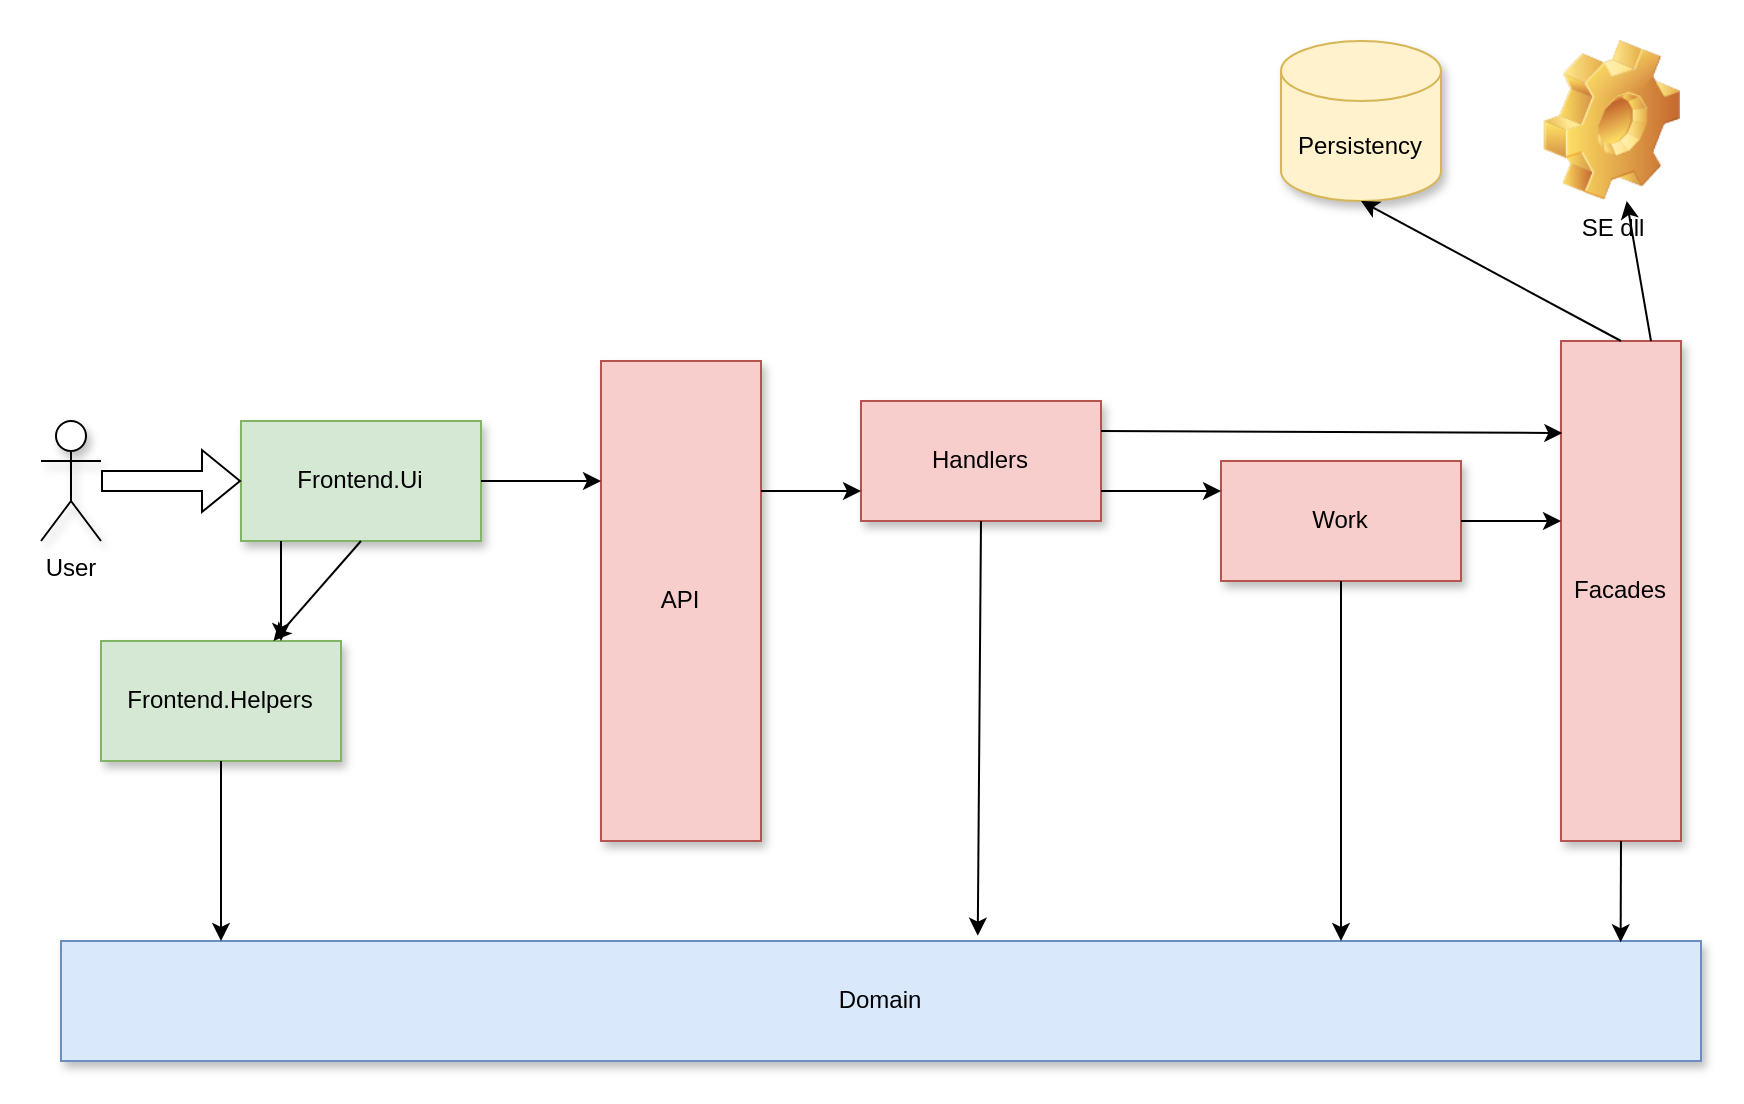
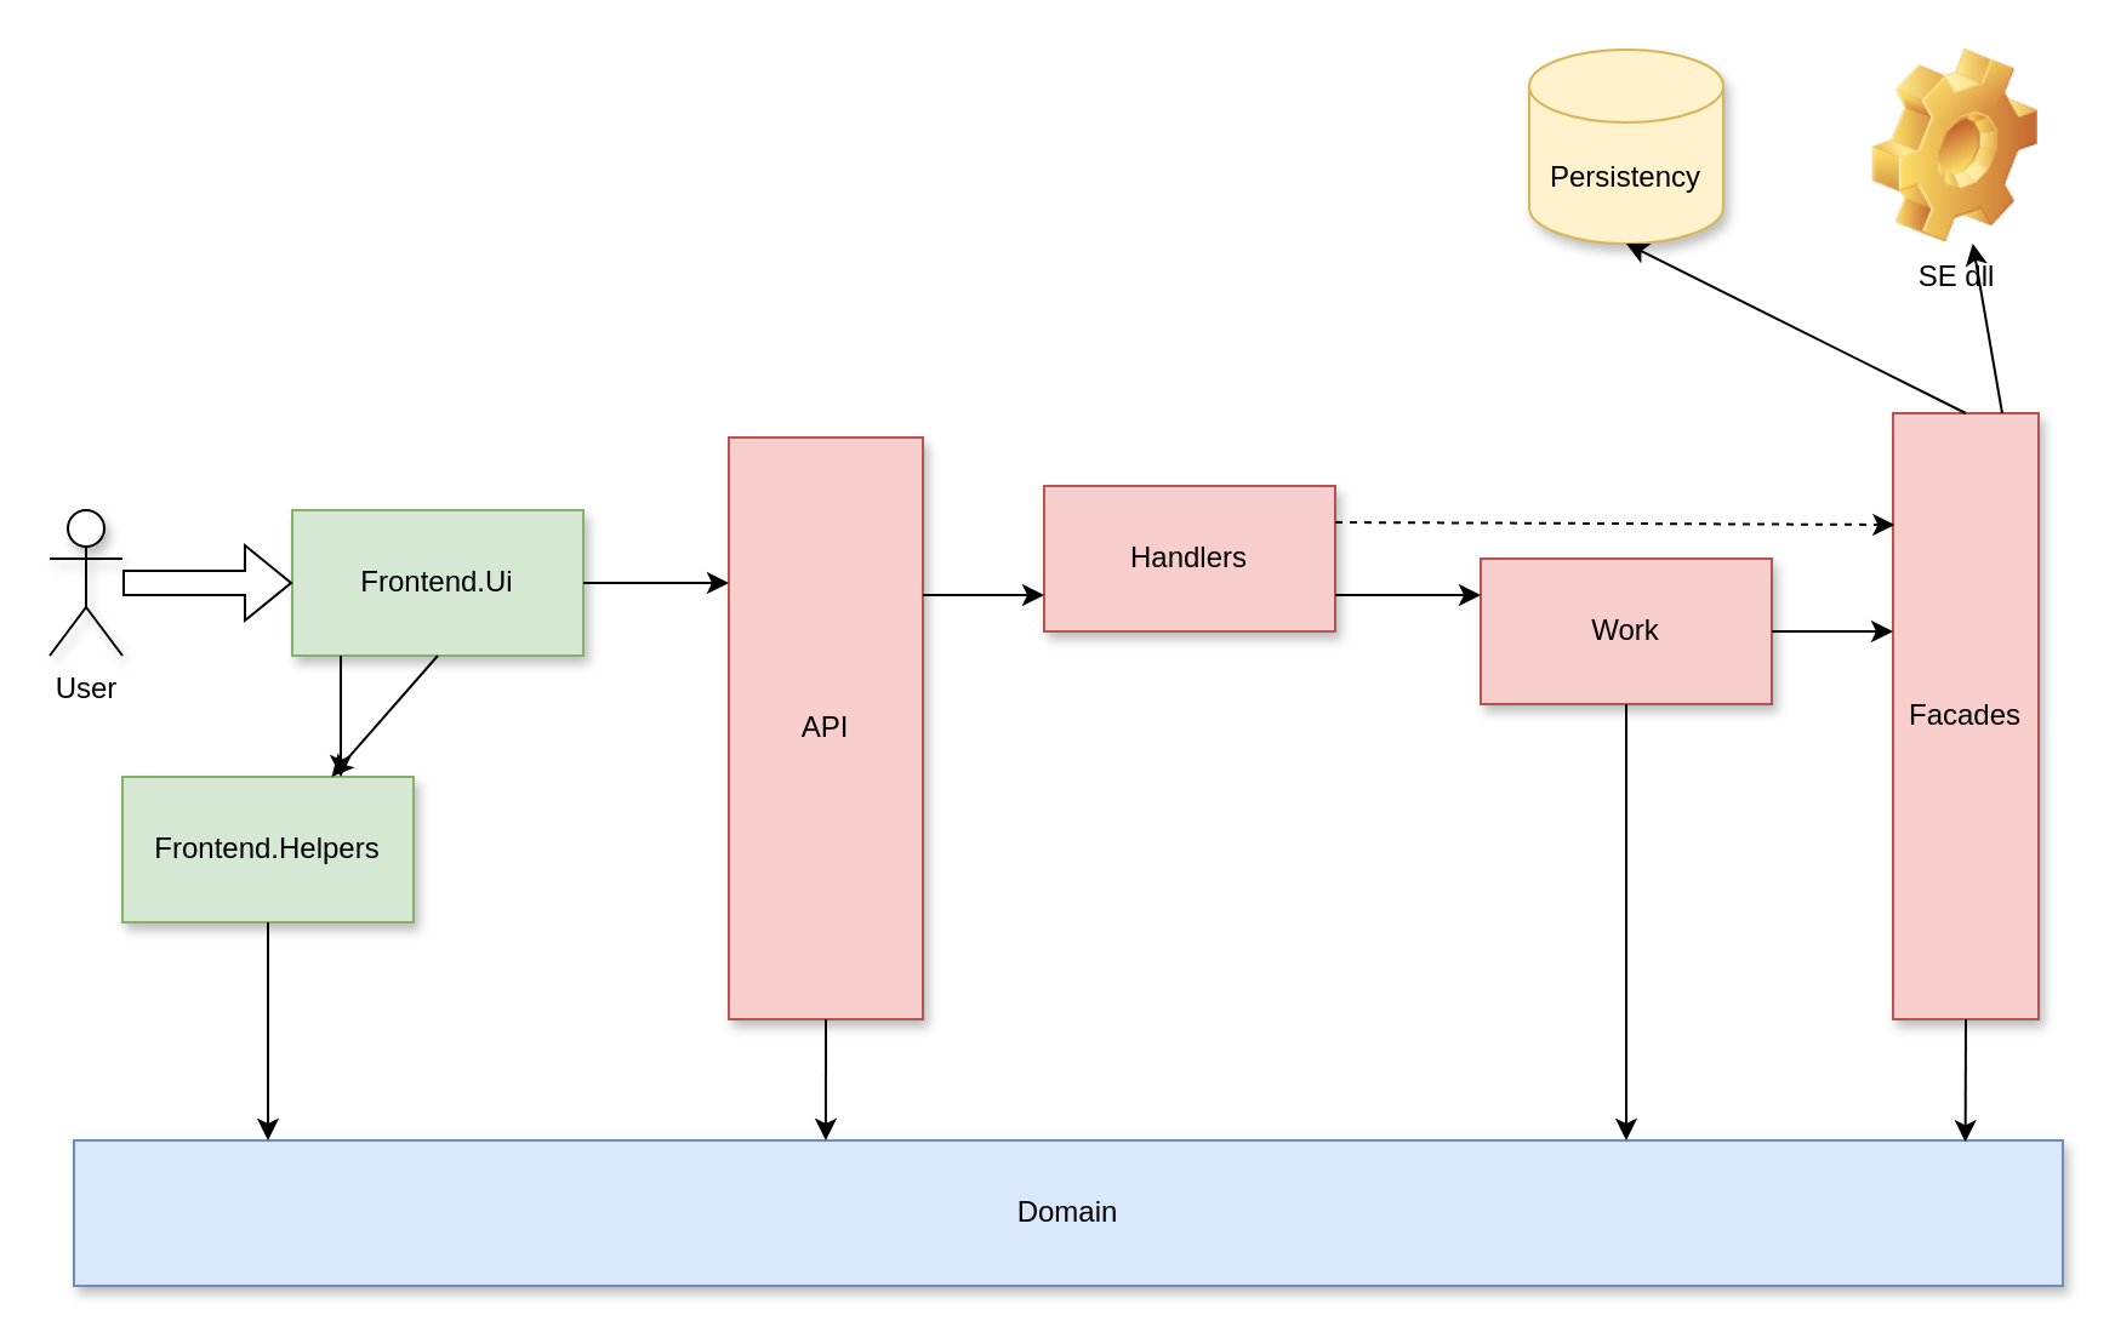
- <mxCell id="21" value="Persistency" style="shape=cylinder3;whiteSpace=wrap;html=1;boundedLbl=1;backgroundOutline=1;size=15;fillColor=#fff2cc;strokeColor=#d6b656;shadow=1;" vertex="1" parent="1"><mxGeometry x="640" y="20" width="80" height="80" as="geometry" /></mxCell>
+ <mxCell id="21" value="Persistency" style="shape=cylinder3;whiteSpace=wrap;html=1;boundedLbl=1;backgroundOutline=1;size=15;fillColor=#fff2cc;strokeColor=#d6b656;shadow=1;" vertex="1" parent="1"><mxGeometry x="630" y="20" width="80" height="80" as="geometry" /></mxCell>
- <mxCell id="19" value="" style="endArrow=classic;html=1;rounded=0;exitX=1;exitY=0.25;exitDx=0;exitDy=0;entryX=0.011;entryY=0.184;entryDx=0;entryDy=0;entryPerimeter=0;" edge="1" parent="1" source="6" target="8"><mxGeometry width="50" height="50" relative="1" as="geometry"><mxPoint x="490" y="430" as="sourcePoint" /><mxPoint x="540" y="380" as="targetPoint" /></mxGeometry></mxCell>
+ <mxCell id="19" value="" style="endArrow=classic;html=1;rounded=0;exitX=1;exitY=0.25;exitDx=0;exitDy=0;entryX=0.011;entryY=0.184;entryDx=0;entryDy=0;entryPerimeter=0;dashed=1;" edge="1" parent="1" source="6" target="8"><mxGeometry width="50" height="50" relative="1" as="geometry"><mxPoint x="490" y="430" as="sourcePoint" /><mxPoint x="540" y="380" as="targetPoint" /></mxGeometry></mxCell>
- <mxCell id="9" value="" style="endArrow=classic;html=1;rounded=0;entryX=0.559;entryY=-0.044;entryDx=0;entryDy=0;entryPerimeter=0;exitX=0.5;exitY=1;exitDx=0;exitDy=0;" edge="1" parent="1" source="6" target="5"><mxGeometry width="50" height="50" relative="1" as="geometry"><mxPoint x="488" y="260" as="sourcePoint" /><mxPoint x="450" y="370" as="targetPoint" /></mxGeometry></mxCell>
+ <mxCell id="12" value="" style="endArrow=classic;html=1;rounded=0;exitX=0.5;exitY=1;exitDx=0;exitDy=0;entryX=0.378;entryY=0;entryDx=0;entryDy=0;entryPerimeter=0;" edge="1" parent="1" source="4" target="5"><mxGeometry width="50" height="50" relative="1" as="geometry"><mxPoint x="490" y="430" as="sourcePoint" /><mxPoint x="540" y="380" as="targetPoint" /></mxGeometry></mxCell>
